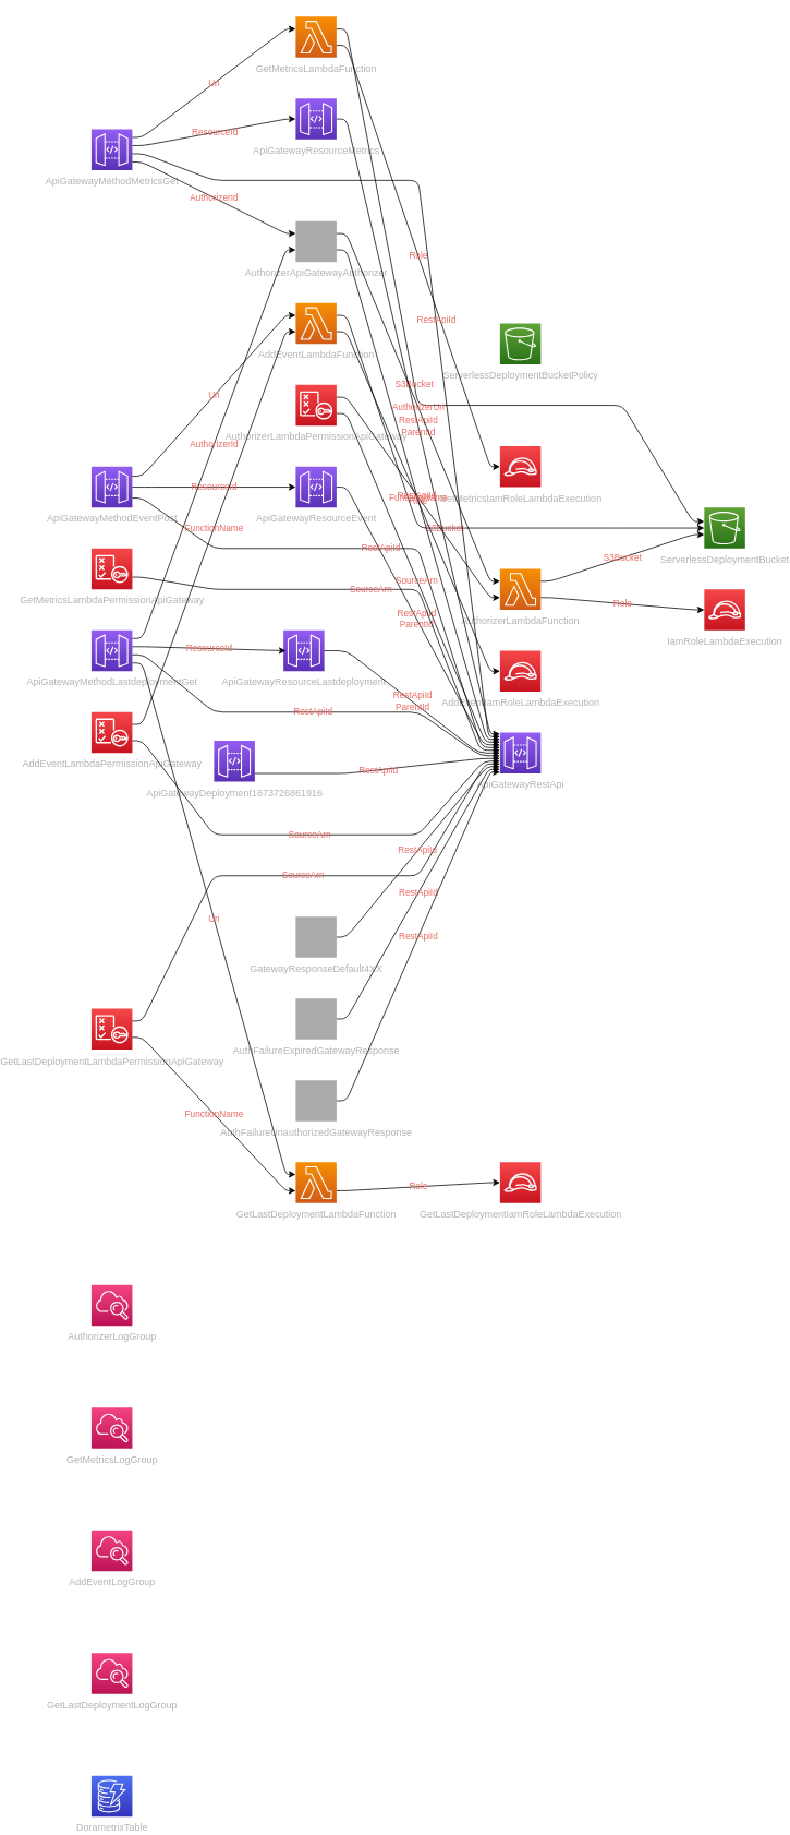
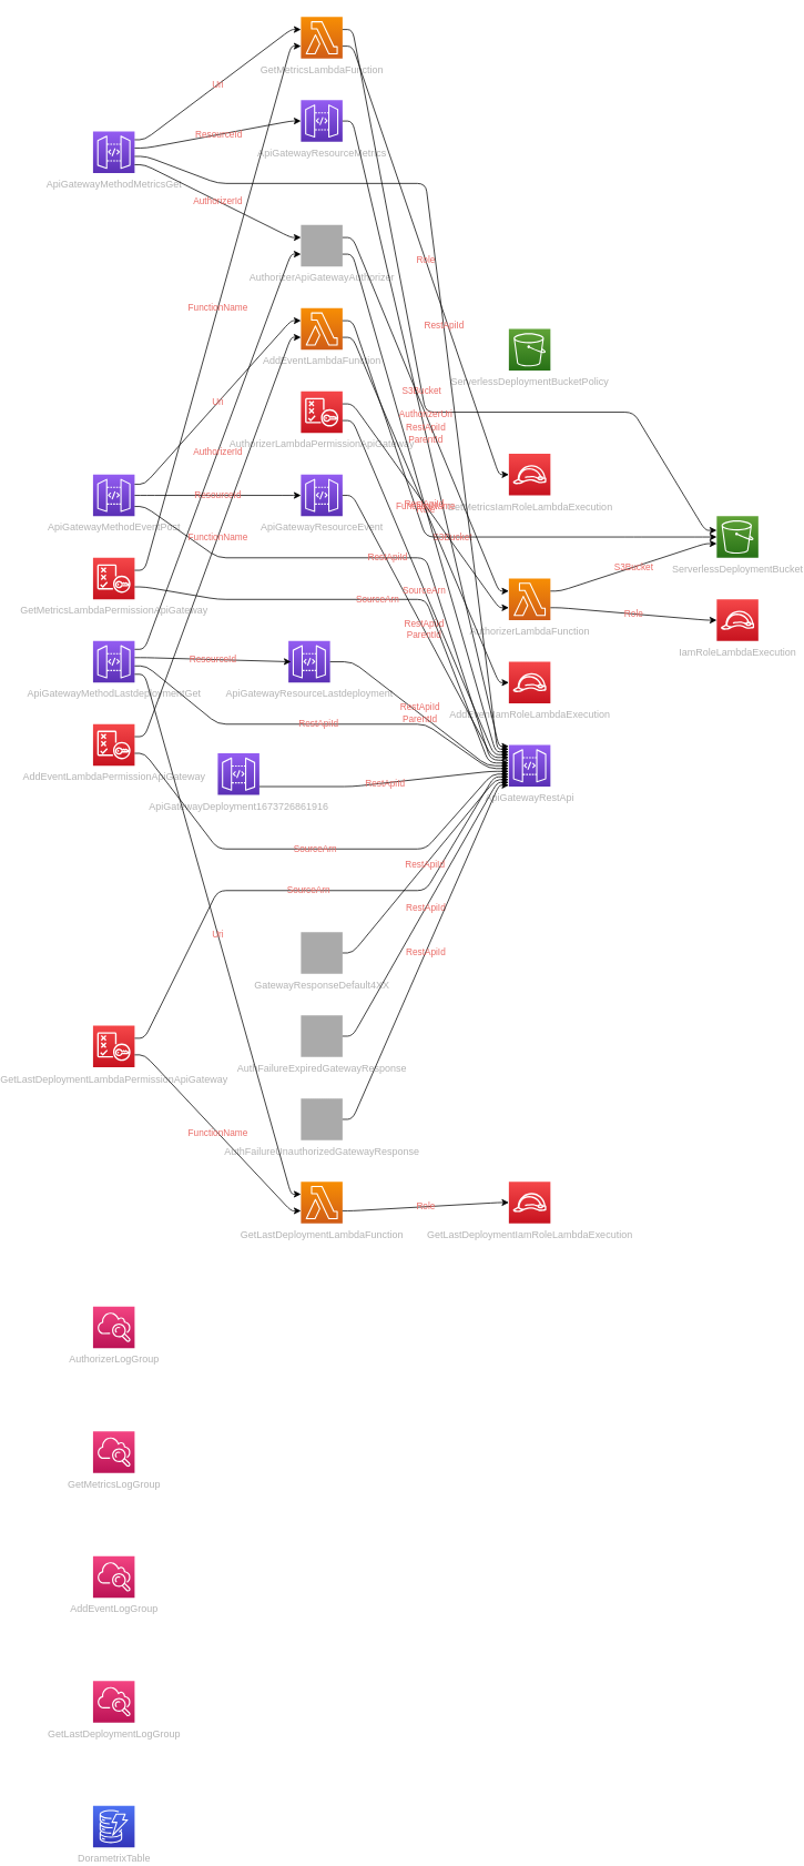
+ <mxCell id="58" value="FunctionName" style="edgeStyle=orthogonalEdgeStyle;rounded=1;orthogonalLoop=1;jettySize=auto;html=1;labelBackgroundColor=none;fontColor=#EA6B66;noEdgeStyle=1;orthogonal=1;" edge="1" parent="1" source="22" target="10"><mxGeometry relative="1" as="geometry"><Array as="points"><mxPoint x="82" y="685" /><mxPoint x="258" y="55" /></Array></mxGeometry></mxCell>
- <mxCell id="48" value="RestApiId" style="edgeStyle=orthogonalEdgeStyle;rounded=1;orthogonalLoop=1;jettySize=auto;html=1;labelBackgroundColor=none;fontColor=#EA6B66;noEdgeStyle=1;orthogonal=1;" edge="1" parent="1" source="18" target="13"><mxGeometry relative="1" as="geometry"><Array as="points"><mxPoint x="82" y="608.333" /><mxPoint x="170" y="670" /><mxPoint x="420" y="670" /><mxPoint x="498" y="913.333" /></Array></mxGeometry></mxCell>
+ <mxCell id="48" value="RestApiId" style="edgeStyle=orthogonalEdgeStyle;rounded=1;orthogonalLoop=1;jettySize=auto;html=1;labelBackgroundColor=none;fontColor=#EA6B66;noEdgeStyle=1;orthogonal=1;endArrow=open;" edge="1" parent="1" source="18" target="13"><mxGeometry relative="1" as="geometry"><Array as="points"><mxPoint x="82" y="608.333" /><mxPoint x="170" y="670" /><mxPoint x="420" y="670" /><mxPoint x="498" y="913.333" /></Array></mxGeometry></mxCell>
